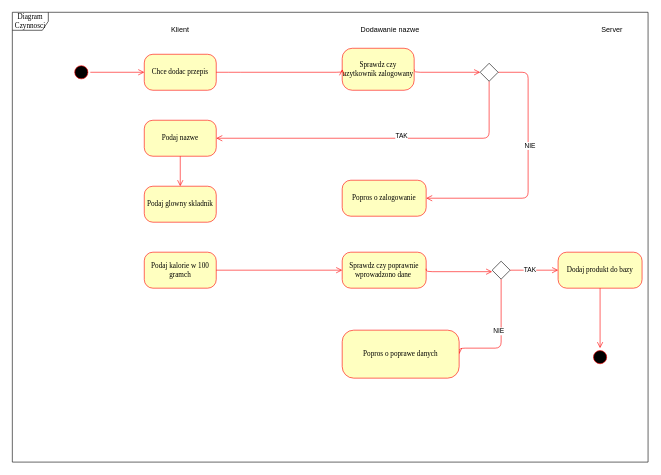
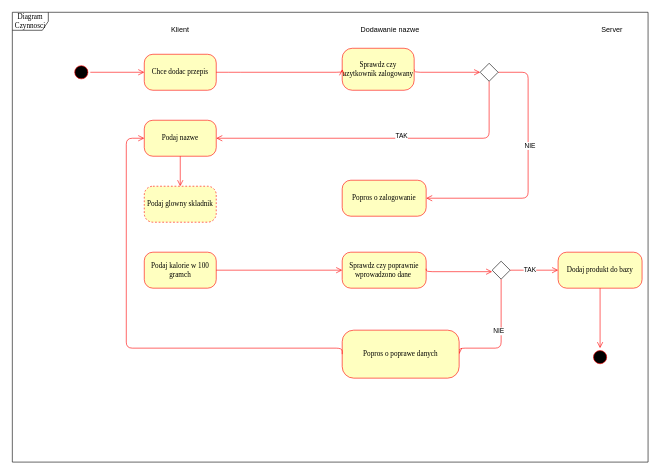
- <mxCell id="19" value="Podaj glowny skladnik" style="rounded=1;whiteSpace=wrap;html=1;arcSize=24;fillColor=#ffffc0;strokeColor=#ff0000;shadow=0;comic=0;labelBackgroundColor=none;fontFamily=Verdana;fontSize=12;fontColor=#000000;align=center;" vertex="1" parent="1"><mxGeometry x="240" y="310" width="120" height="60" as="geometry" /></mxCell>
+ <mxCell id="19" value="Podaj glowny skladnik" style="rounded=1;whiteSpace=wrap;html=1;arcSize=24;fillColor=#ffffc0;strokeColor=#ff0000;shadow=0;comic=0;labelBackgroundColor=none;fontFamily=Verdana;fontSize=12;fontColor=#000000;align=center;dashed=1;" vertex="1" parent="1"><mxGeometry x="240" y="310" width="120" height="60" as="geometry" /></mxCell>
+ <mxCell id="34" style="edgeStyle=orthogonalEdgeStyle;html=1;exitX=0;exitY=0.5;entryX=0;entryY=0.5;labelBackgroundColor=none;endArrow=open;endSize=8;strokeColor=#ff0000;fontFamily=Verdana;fontSize=12;align=left;exitDx=0;exitDy=0;entryDx=0;entryDy=0;" edge="1" parent="1" source="33" target="10"><mxGeometry relative="1" as="geometry"><mxPoint x="845" y="475" as="sourcePoint" /><mxPoint x="720" y="590" as="targetPoint" /><Array as="points"><mxPoint x="210" y="580" /><mxPoint x="210" y="230" /></Array></mxGeometry></mxCell>
